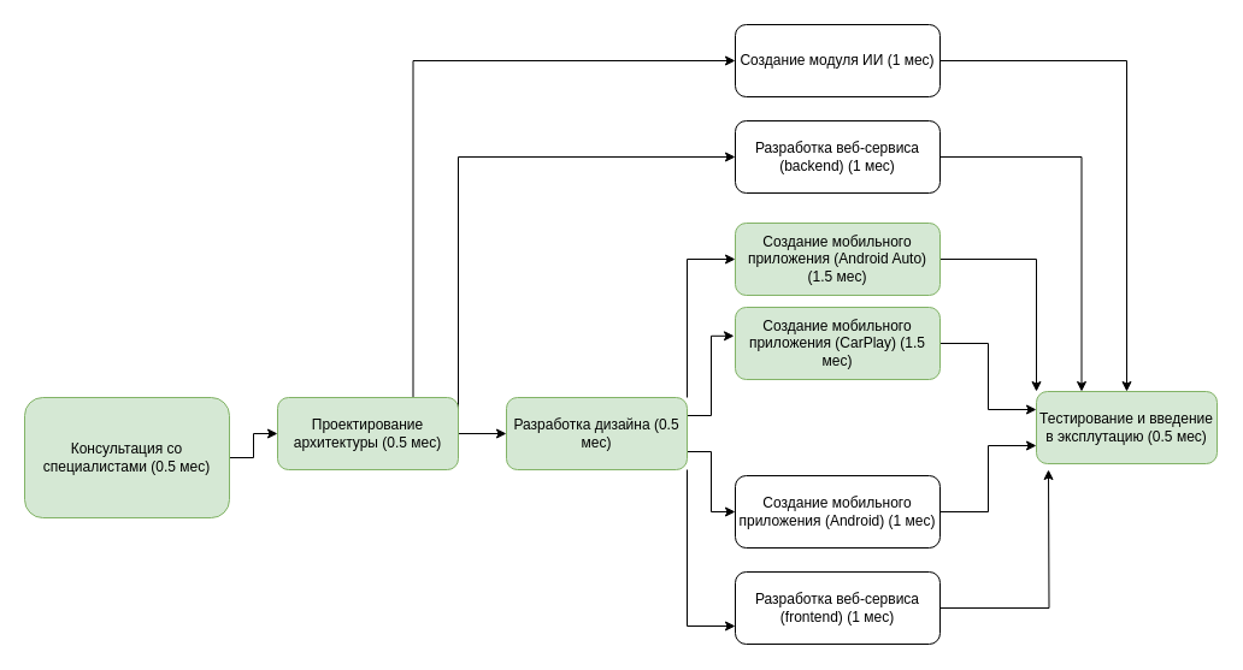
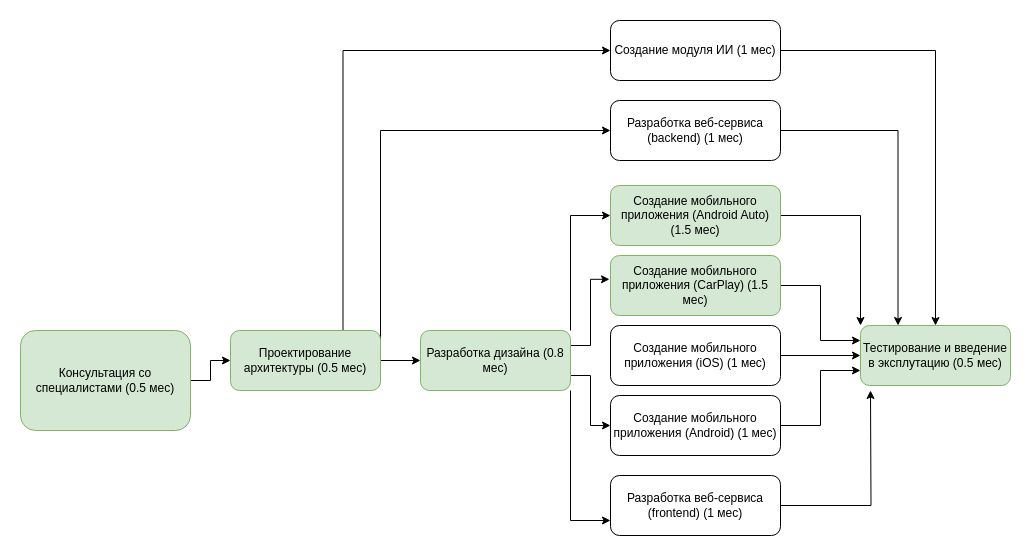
+ <mxCell id="13" value="Создание мобильного приложения (iOS) (1 мес)" style="rounded=1;whiteSpace=wrap;html=1;" vertex="1" parent="1"><mxGeometry x="610" y="325" width="170" height="60" as="geometry" /></mxCell>
+ <mxCell id="12" style="edgeStyle=orthogonalEdgeStyle;rounded=0;orthogonalLoop=1;jettySize=auto;html=1;exitX=1;exitY=0.5;exitDx=0;exitDy=0;entryX=0;entryY=0.5;entryDx=0;entryDy=0;" edge="1" parent="1" source="13" target="27"><mxGeometry relative="1" as="geometry" /></mxCell>
- <mxCell id="26" value="Разработка дизайна (0.5 мес)" style="rounded=1;whiteSpace=wrap;html=1;fillColor=#d5e8d4;strokeColor=#82b366;" vertex="1" parent="1"><mxGeometry x="420" y="330" width="150" height="60" as="geometry" /></mxCell>
+ <mxCell id="26" value="Разработка дизайна (0.8 мес)" style="rounded=1;whiteSpace=wrap;html=1;fillColor=#d5e8d4;strokeColor=#82b366;" vertex="1" parent="1"><mxGeometry x="420" y="330" width="150" height="60" as="geometry" /></mxCell>
